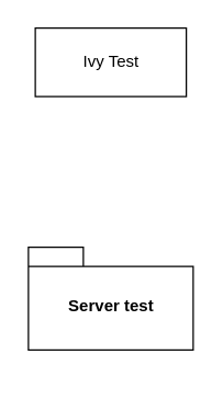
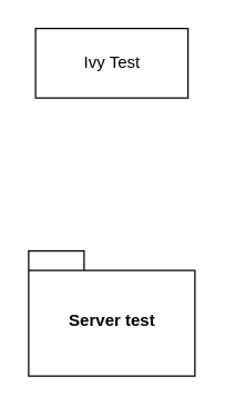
- <mxCell id="2" value="Server test" style="shape=folder;fontStyle=1;spacingTop=10;tabWidth=40;tabHeight=14;tabPosition=left;html=1;" vertex="1" parent="1"><mxGeometry x="20" y="180" width="120" height="75" as="geometry" /></mxCell>
+ <mxCell id="2" value="Server test" style="shape=folder;fontStyle=1;spacingTop=10;tabWidth=40;tabHeight=14;tabPosition=left;html=1;" vertex="1" parent="1"><mxGeometry x="20" y="180" width="120" height="90" as="geometry" /></mxCell>
